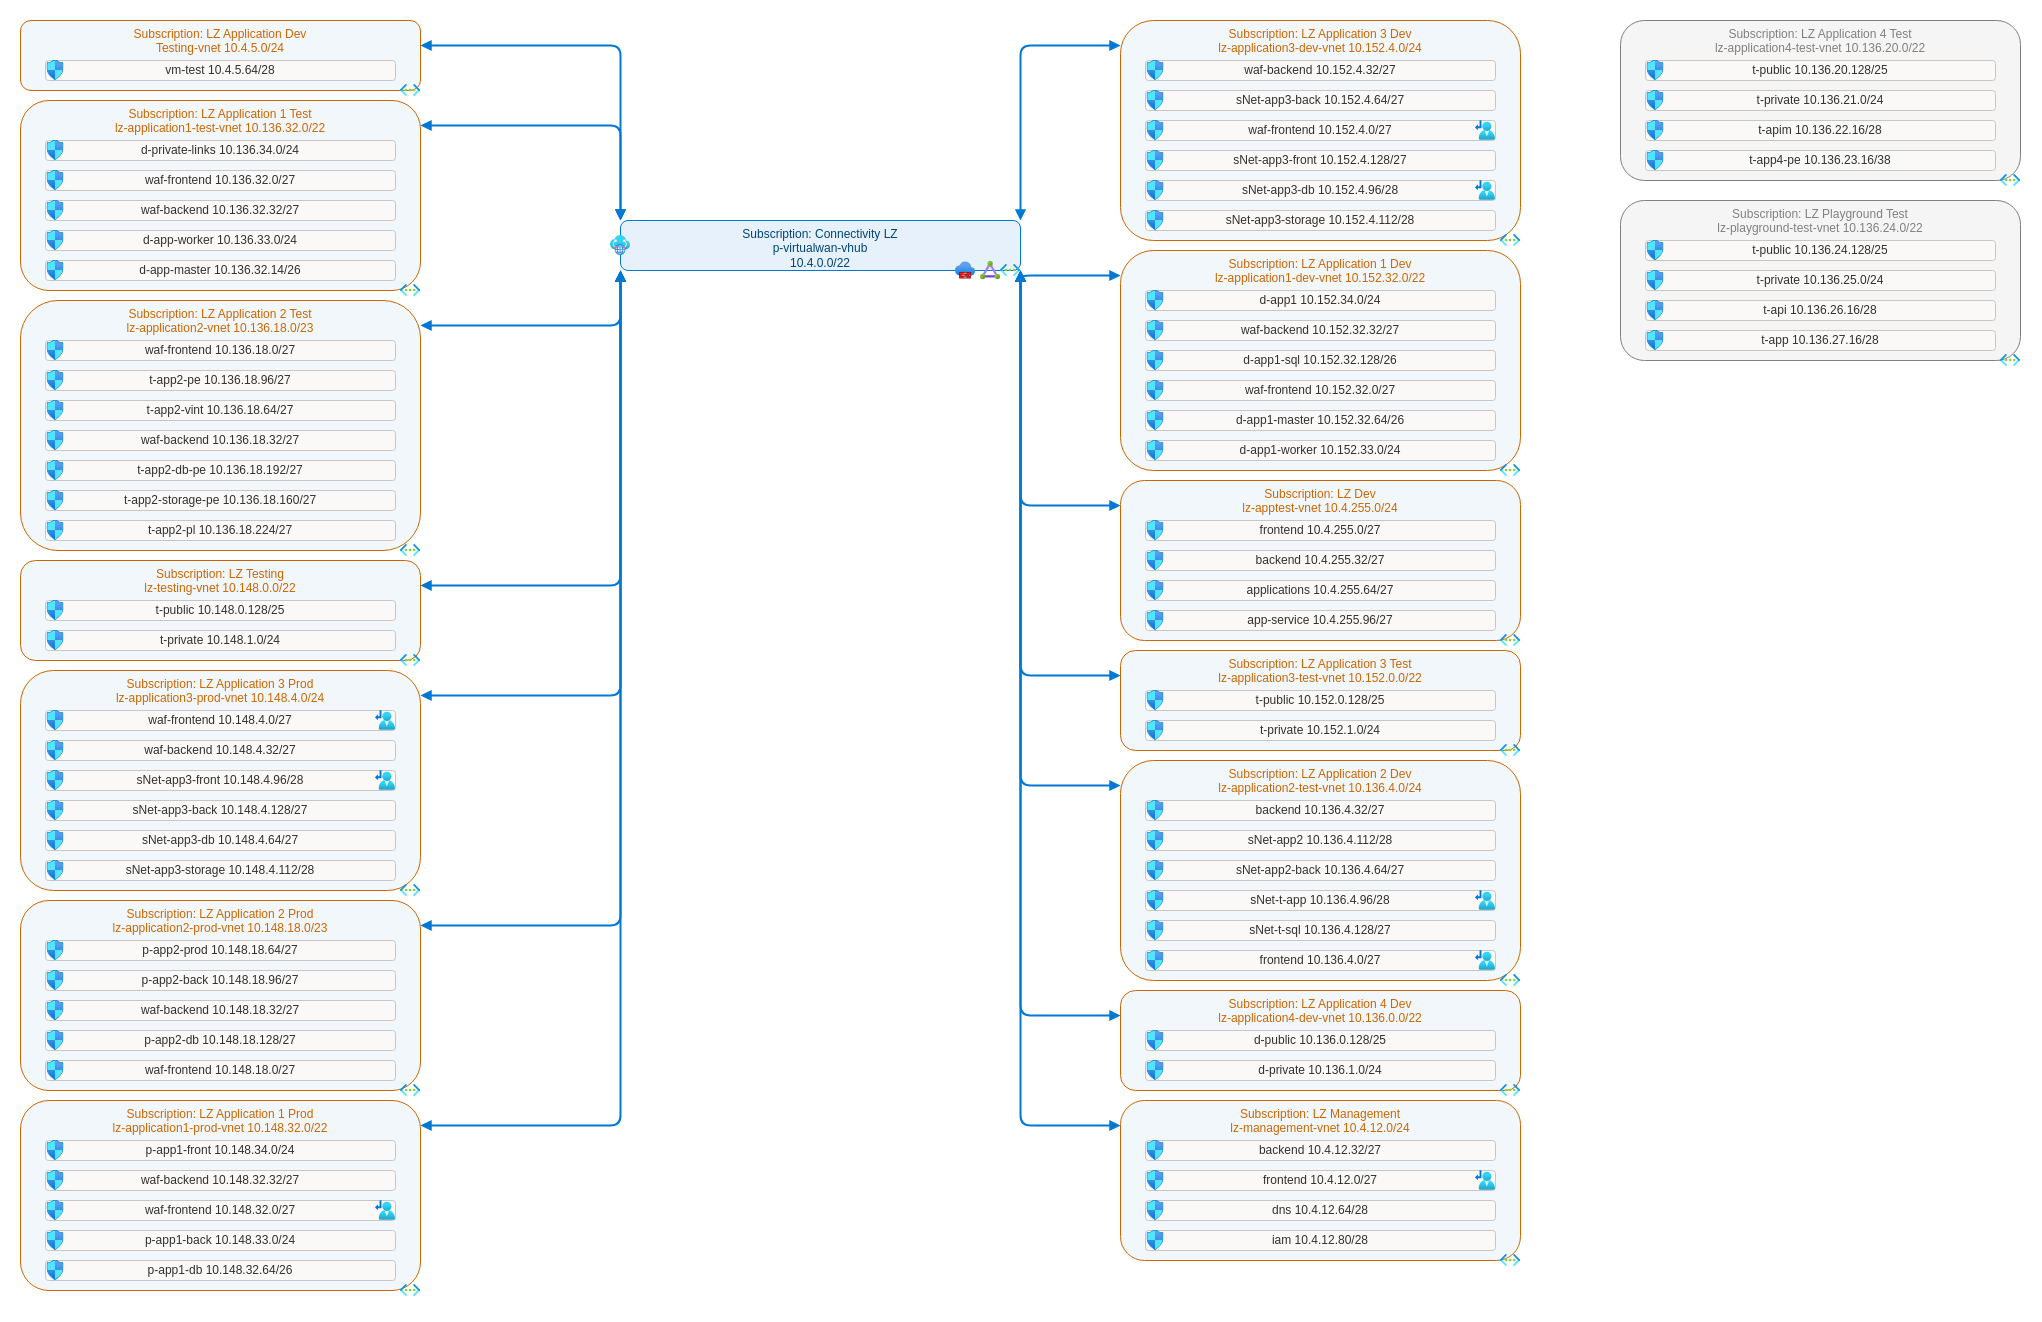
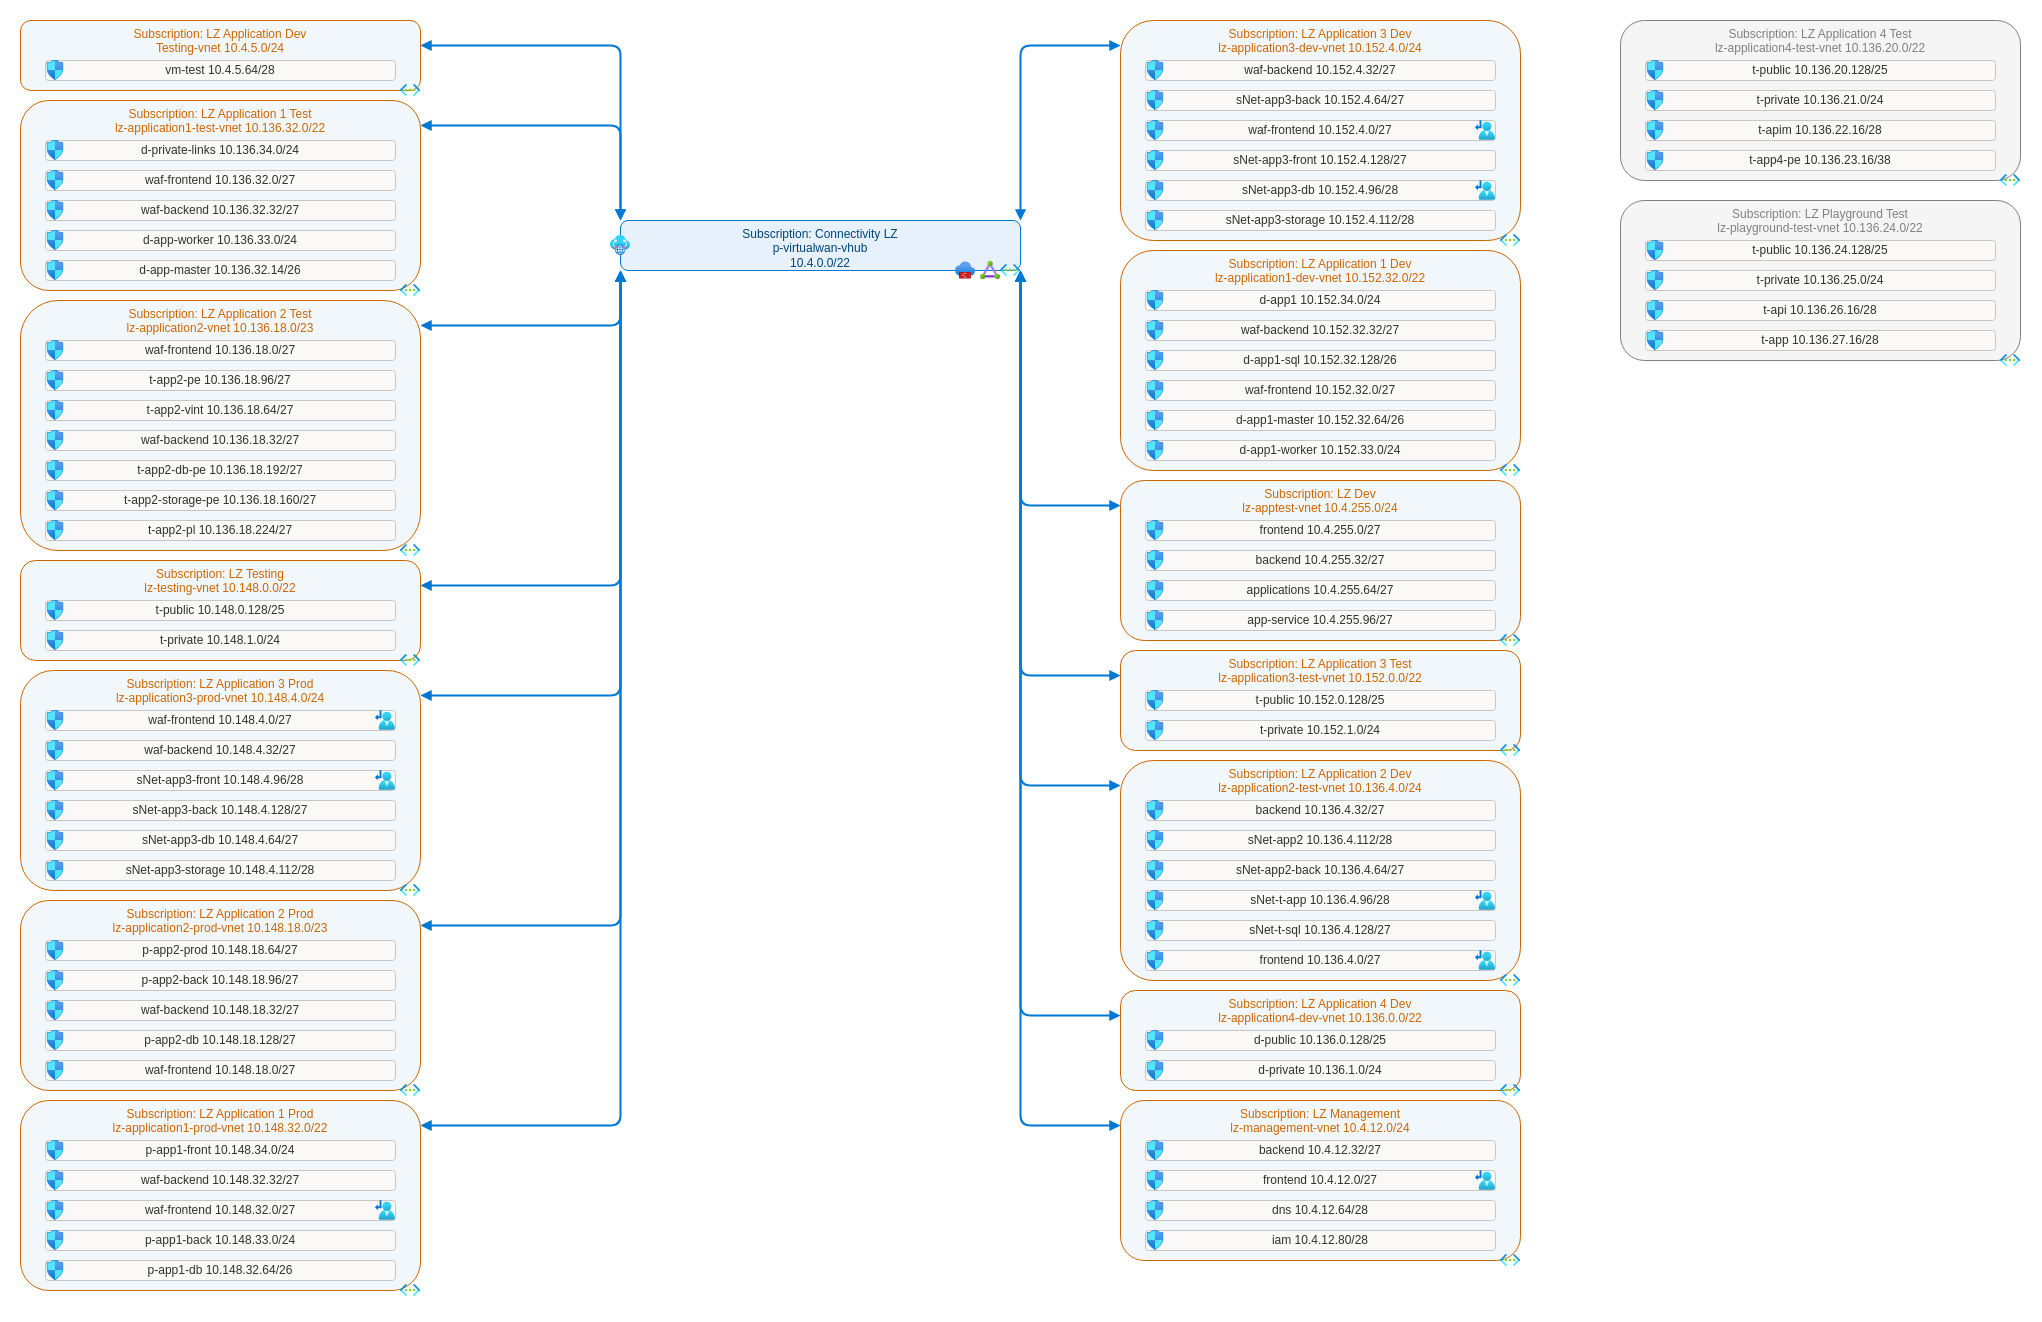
- <mxCell id="38" edge="1" source="2" target="24" style="edgeStyle=orthogonalEdgeStyle;rounded=1;strokeColor=#0078D4;strokeWidth=2;endArrow=block;startArrow=block;" parent="1"><mxGeometry relative="1" as="geometry"><Array as="points"><mxPoint x="1020" y="275" /><mxPoint x="1120" y="275" /></Array></mxGeometry></mxCell>
